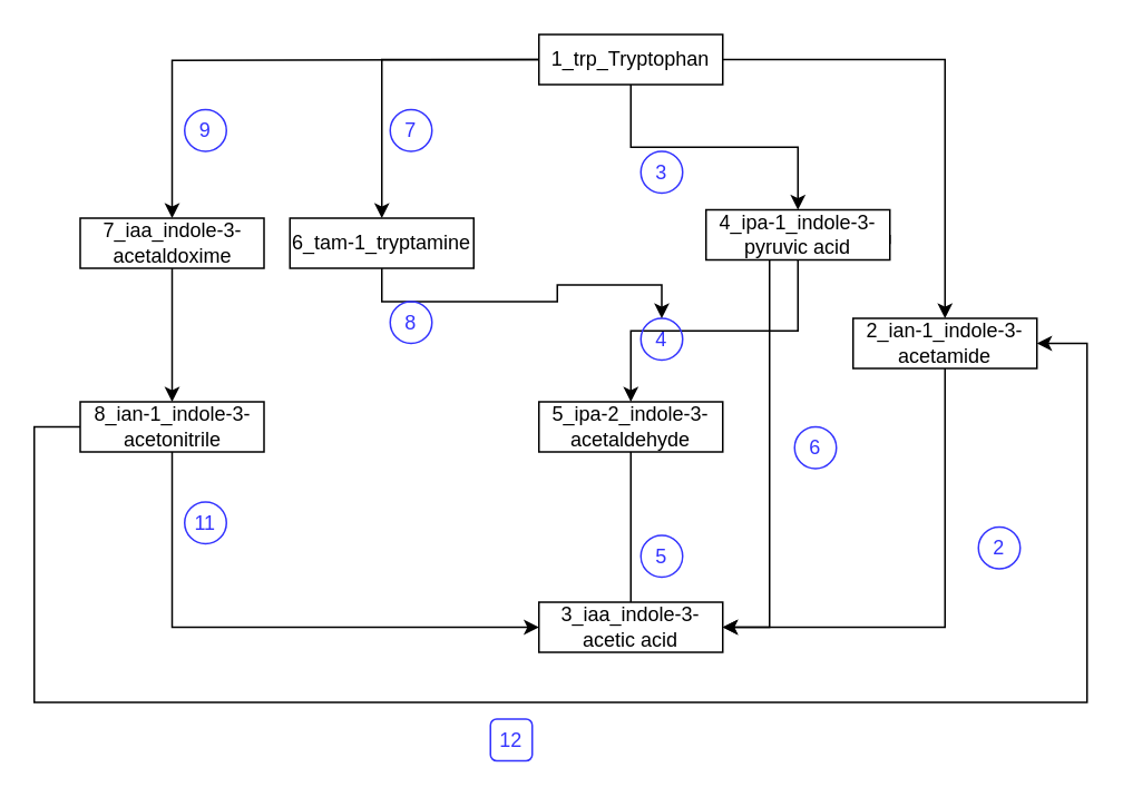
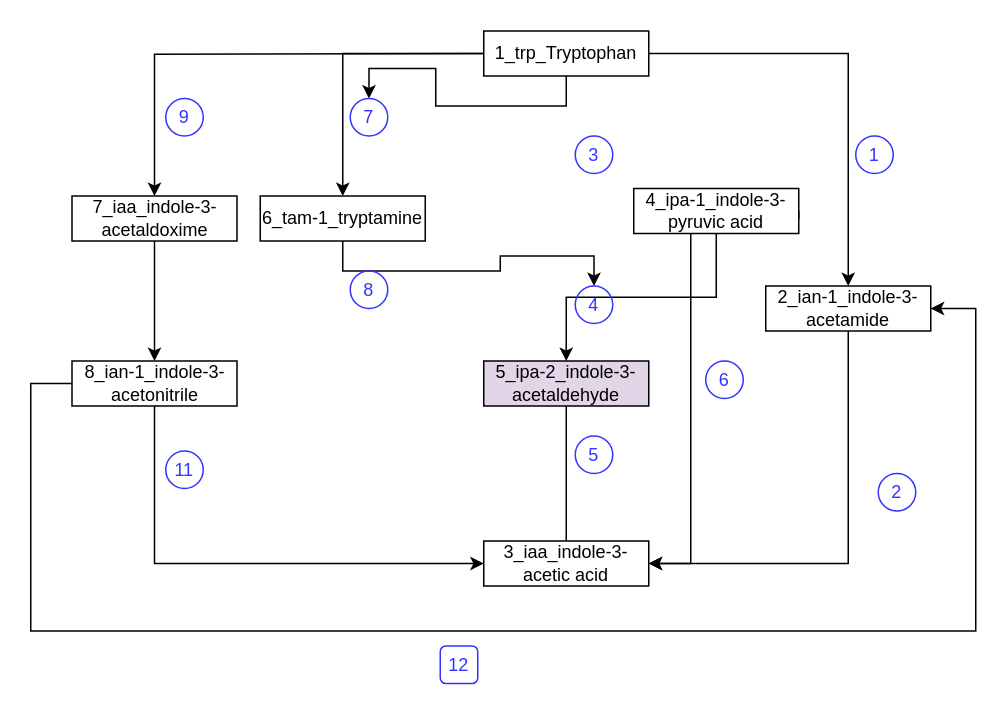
- <mxCell id="3" style="edgeStyle=orthogonalEdgeStyle;rounded=0;orthogonalLoop=1;jettySize=auto;html=1;exitX=0.5;exitY=1;exitDx=0;exitDy=0;entryX=0.5;entryY=0;entryDx=0;entryDy=0;" edge="1" parent="1" source="6" target="16"><mxGeometry relative="1" as="geometry" /></mxCell>
+ <mxCell id="3" style="edgeStyle=orthogonalEdgeStyle;rounded=0;orthogonalLoop=1;jettySize=auto;html=1;exitX=0.5;exitY=1;exitDx=0;exitDy=0;" edge="1" parent="1" source="6" target="26"><mxGeometry relative="1" as="geometry" /></mxCell>
+ <mxCell id="17" value="1" style="ellipse;whiteSpace=wrap;html=1;aspect=fixed;rounded=0;strokeColor=#3333FF;fontColor=#3333FF;fillColor=none;" vertex="1" parent="1"><mxGeometry x="570" y="90" width="25" height="25" as="geometry" /></mxCell>
- <mxCell id="13" value="5_ipa-2_indole-3-acetaldehyde" style="rounded=0;whiteSpace=wrap;html=1;" vertex="1" parent="1"><mxGeometry x="322" y="240" width="110" height="30" as="geometry" /></mxCell>
+ <mxCell id="13" value="5_ipa-2_indole-3-acetaldehyde" style="rounded=0;whiteSpace=wrap;html=1;fillColor=#e1d5e7;" vertex="1" parent="1"><mxGeometry x="322" y="240" width="110" height="30" as="geometry" /></mxCell>
- <mxCell id="22" value="6" style="ellipse;whiteSpace=wrap;html=1;aspect=fixed;rounded=0;strokeColor=#3333FF;fontColor=#3333FF;fillColor=none;" vertex="1" parent="1"><mxGeometry x="475" y="255" width="25" height="25" as="geometry" /></mxCell>
+ <mxCell id="22" value="6" style="ellipse;whiteSpace=wrap;html=1;aspect=fixed;rounded=0;strokeColor=#3333FF;fontColor=#3333FF;fillColor=none;" vertex="1" parent="1"><mxGeometry x="470" y="240" width="25" height="25" as="geometry" /></mxCell>
- <mxCell id="19" value="5" style="ellipse;whiteSpace=wrap;html=1;aspect=fixed;rounded=0;strokeColor=#3333FF;fontColor=#3333FF;fillColor=none;" vertex="1" parent="1"><mxGeometry x="383" y="320" width="25" height="25" as="geometry" /></mxCell>
+ <mxCell id="19" value="5" style="ellipse;whiteSpace=wrap;html=1;aspect=fixed;rounded=0;strokeColor=#3333FF;fontColor=#3333FF;fillColor=none;" vertex="1" parent="1"><mxGeometry x="383" y="290" width="25" height="25" as="geometry" /></mxCell>
